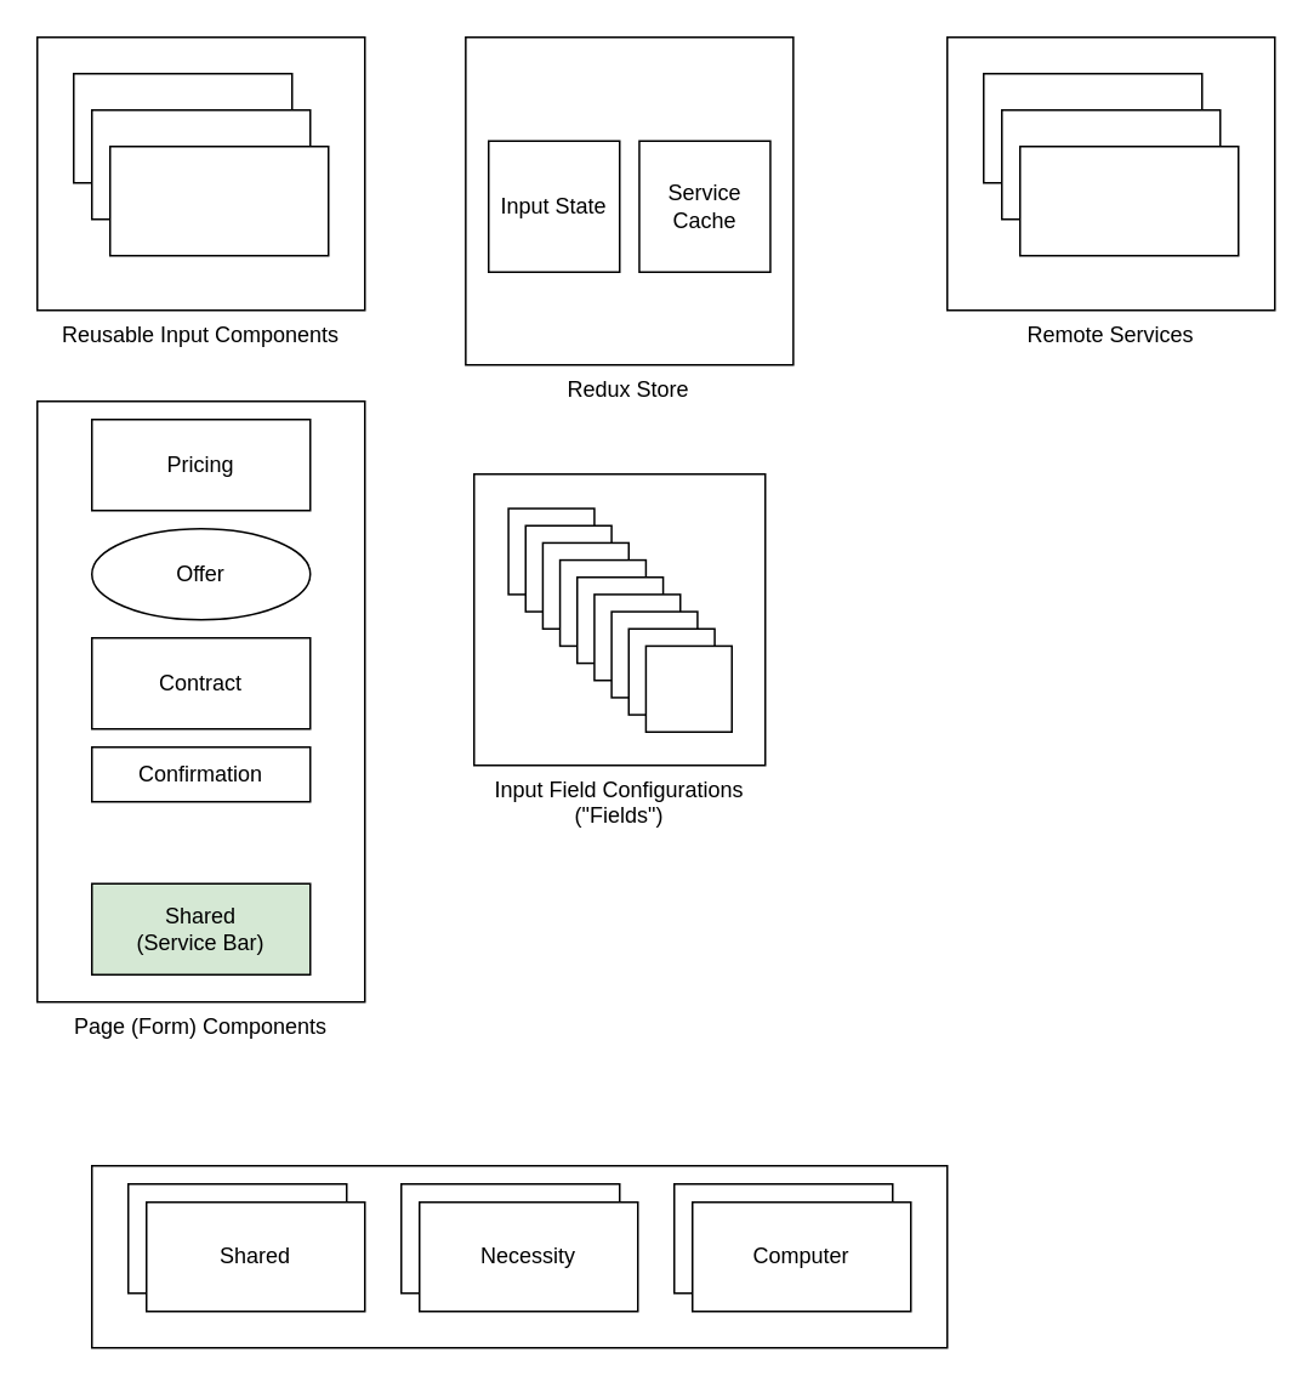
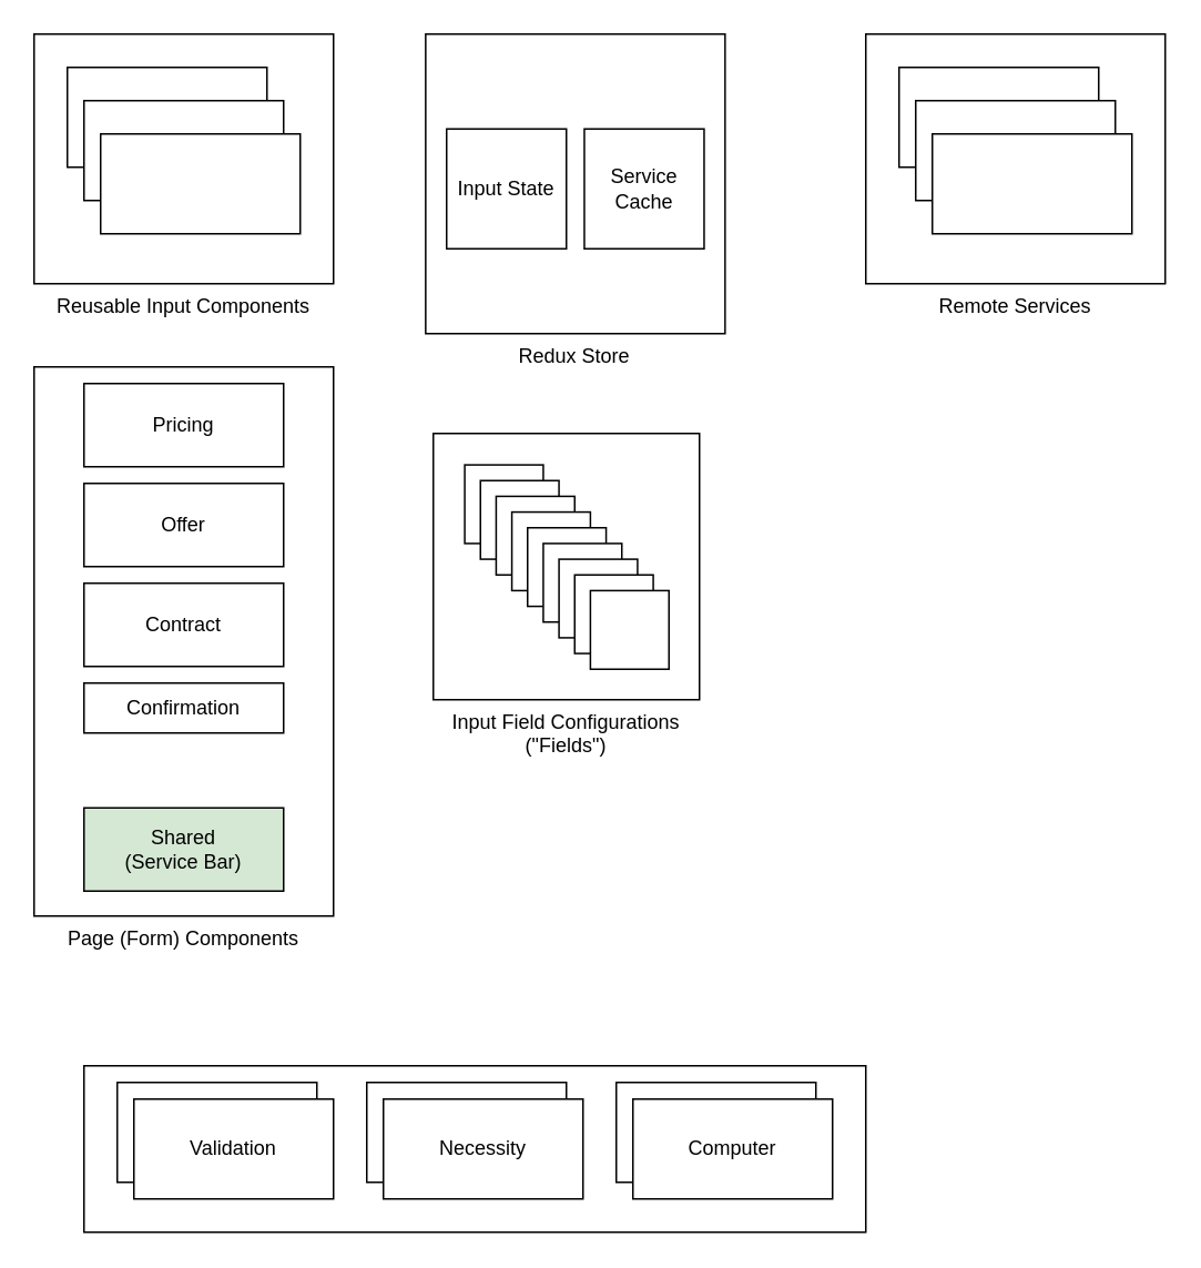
- <mxCell id="21" value="Offer" style="ellipse;whiteSpace=wrap;html=1;strokeColor=#000000;" parent="1" vertex="1"><mxGeometry x="50" y="290" width="120" height="50" as="geometry" /></mxCell>
+ <mxCell id="21" value="Offer" style="rounded=0;whiteSpace=wrap;html=1;strokeColor=#000000;" parent="1" vertex="1"><mxGeometry x="50" y="290" width="120" height="50" as="geometry" /></mxCell>
- <mxCell id="38" value="Shared" style="rounded=0;whiteSpace=wrap;html=1;strokeColor=#000000;" parent="1" vertex="1"><mxGeometry x="80" y="660" width="120" height="60" as="geometry" /></mxCell>
+ <mxCell id="38" value="Validation" style="rounded=0;whiteSpace=wrap;html=1;strokeColor=#000000;" parent="1" vertex="1"><mxGeometry x="80" y="660" width="120" height="60" as="geometry" /></mxCell>
